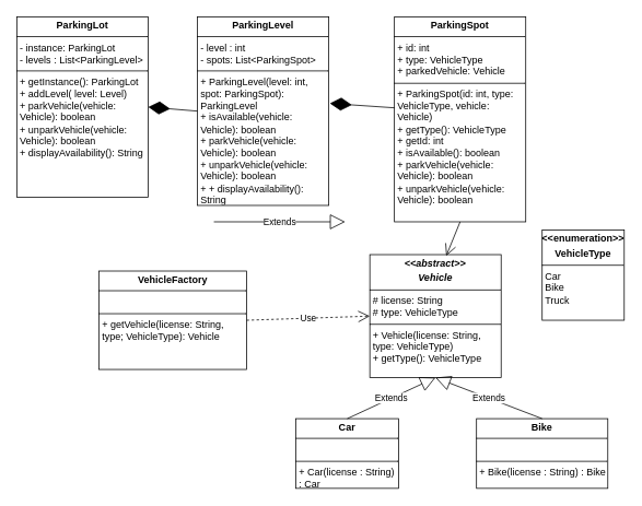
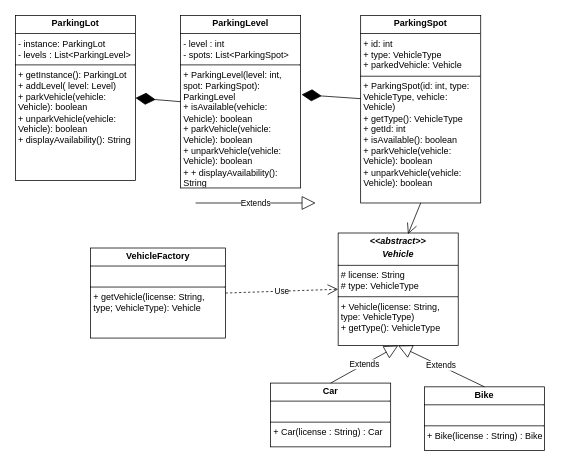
- <mxCell id="10" value="&lt;p style=&quot;margin:0px;margin-top:4px;text-align:center;&quot;&gt;&lt;b&gt;&amp;lt;&amp;lt;enumeration&amp;gt;&amp;gt;&lt;/b&gt;&lt;/p&gt;&lt;p style=&quot;margin:0px;margin-top:4px;text-align:center;&quot;&gt;&lt;b&gt;VehicleType&lt;/b&gt;&lt;/p&gt;&lt;hr size=&quot;1&quot; style=&quot;border-style:solid;&quot;&gt;&lt;p style=&quot;margin:0px;margin-left:4px;&quot;&gt;Car&lt;/p&gt;&lt;p style=&quot;margin:0px;margin-left:4px;&quot;&gt;Bike&lt;br&gt;Truck&lt;/p&gt;" style="verticalAlign=top;align=left;overflow=fill;html=1;whiteSpace=wrap;" vertex="1" parent="1"><mxGeometry x="660" y="280" width="100" height="110" as="geometry" /></mxCell>
- <mxCell id="8" value="&lt;p style=&quot;margin:0px;margin-top:4px;text-align:center;&quot;&gt;&lt;b&gt;Car&lt;/b&gt;&lt;/p&gt;&lt;hr size=&quot;1&quot; style=&quot;border-style:solid;&quot;&gt;&lt;p style=&quot;margin:0px;margin-left:4px;&quot;&gt;&lt;br&gt;&lt;/p&gt;&lt;hr size=&quot;1&quot; style=&quot;border-style:solid;&quot;&gt;&lt;p style=&quot;margin:0px;margin-left:4px;&quot;&gt;+ Car(license : String) : Car&lt;/p&gt;" style="verticalAlign=top;align=left;overflow=fill;html=1;whiteSpace=wrap;" vertex="1" parent="1"><mxGeometry x="360" y="510" width="125" height="85" as="geometry" /></mxCell>
+ <mxCell id="8" value="&lt;p style=&quot;margin:0px;margin-top:4px;text-align:center;&quot;&gt;&lt;b&gt;Car&lt;/b&gt;&lt;/p&gt;&lt;hr size=&quot;1&quot; style=&quot;border-style:solid;&quot;&gt;&lt;p style=&quot;margin:0px;margin-left:4px;&quot;&gt;&lt;br&gt;&lt;/p&gt;&lt;hr size=&quot;1&quot; style=&quot;border-style:solid;&quot;&gt;&lt;p style=&quot;margin:0px;margin-left:4px;&quot;&gt;+ Car(license : String) : Car&lt;/p&gt;" style="verticalAlign=top;align=left;overflow=fill;html=1;whiteSpace=wrap;" vertex="1" parent="1"><mxGeometry x="360" y="510" width="160" height="85" as="geometry" /></mxCell>
- <mxCell id="14" value="&lt;p style=&quot;margin:0px;margin-top:4px;text-align:center;&quot;&gt;&lt;b&gt;Bike&lt;/b&gt;&lt;/p&gt;&lt;hr size=&quot;1&quot; style=&quot;border-style:solid;&quot;&gt;&lt;p style=&quot;margin:0px;margin-left:4px;&quot;&gt;&lt;br&gt;&lt;/p&gt;&lt;hr size=&quot;1&quot; style=&quot;border-style:solid;&quot;&gt;&lt;p style=&quot;margin:0px;margin-left:4px;&quot;&gt;+ Bike(license : String) : Bike&lt;/p&gt;" style="verticalAlign=top;align=left;overflow=fill;html=1;whiteSpace=wrap;" vertex="1" parent="1"><mxGeometry x="580" y="510" width="160" height="85" as="geometry" /></mxCell>
+ <mxCell id="14" value="&lt;p style=&quot;margin:0px;margin-top:4px;text-align:center;&quot;&gt;&lt;b&gt;Bike&lt;/b&gt;&lt;/p&gt;&lt;hr size=&quot;1&quot; style=&quot;border-style:solid;&quot;&gt;&lt;p style=&quot;margin:0px;margin-left:4px;&quot;&gt;&lt;br&gt;&lt;/p&gt;&lt;hr size=&quot;1&quot; style=&quot;border-style:solid;&quot;&gt;&lt;p style=&quot;margin:0px;margin-left:4px;&quot;&gt;+ Bike(license : String) : Bike&lt;/p&gt;" style="verticalAlign=top;align=left;overflow=fill;html=1;whiteSpace=wrap;" vertex="1" parent="1"><mxGeometry x="565" y="515" width="160" height="85" as="geometry" /></mxCell>
